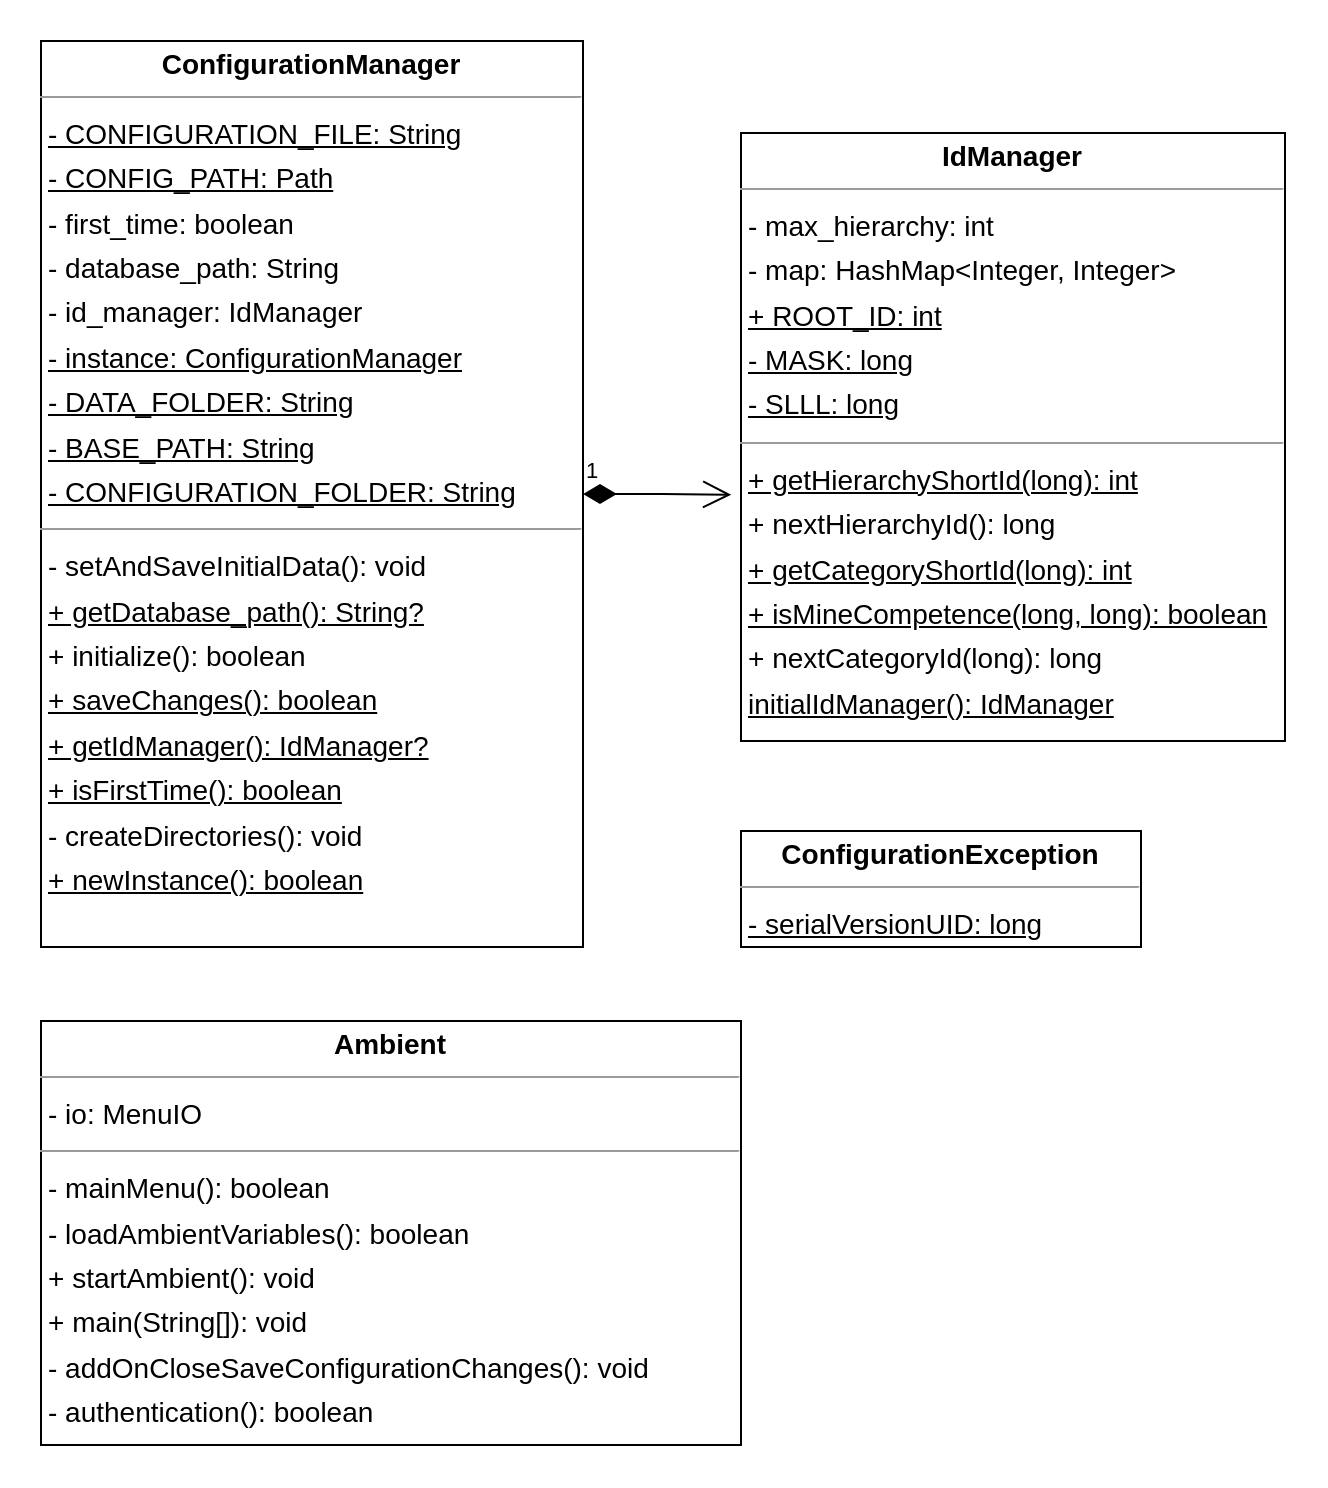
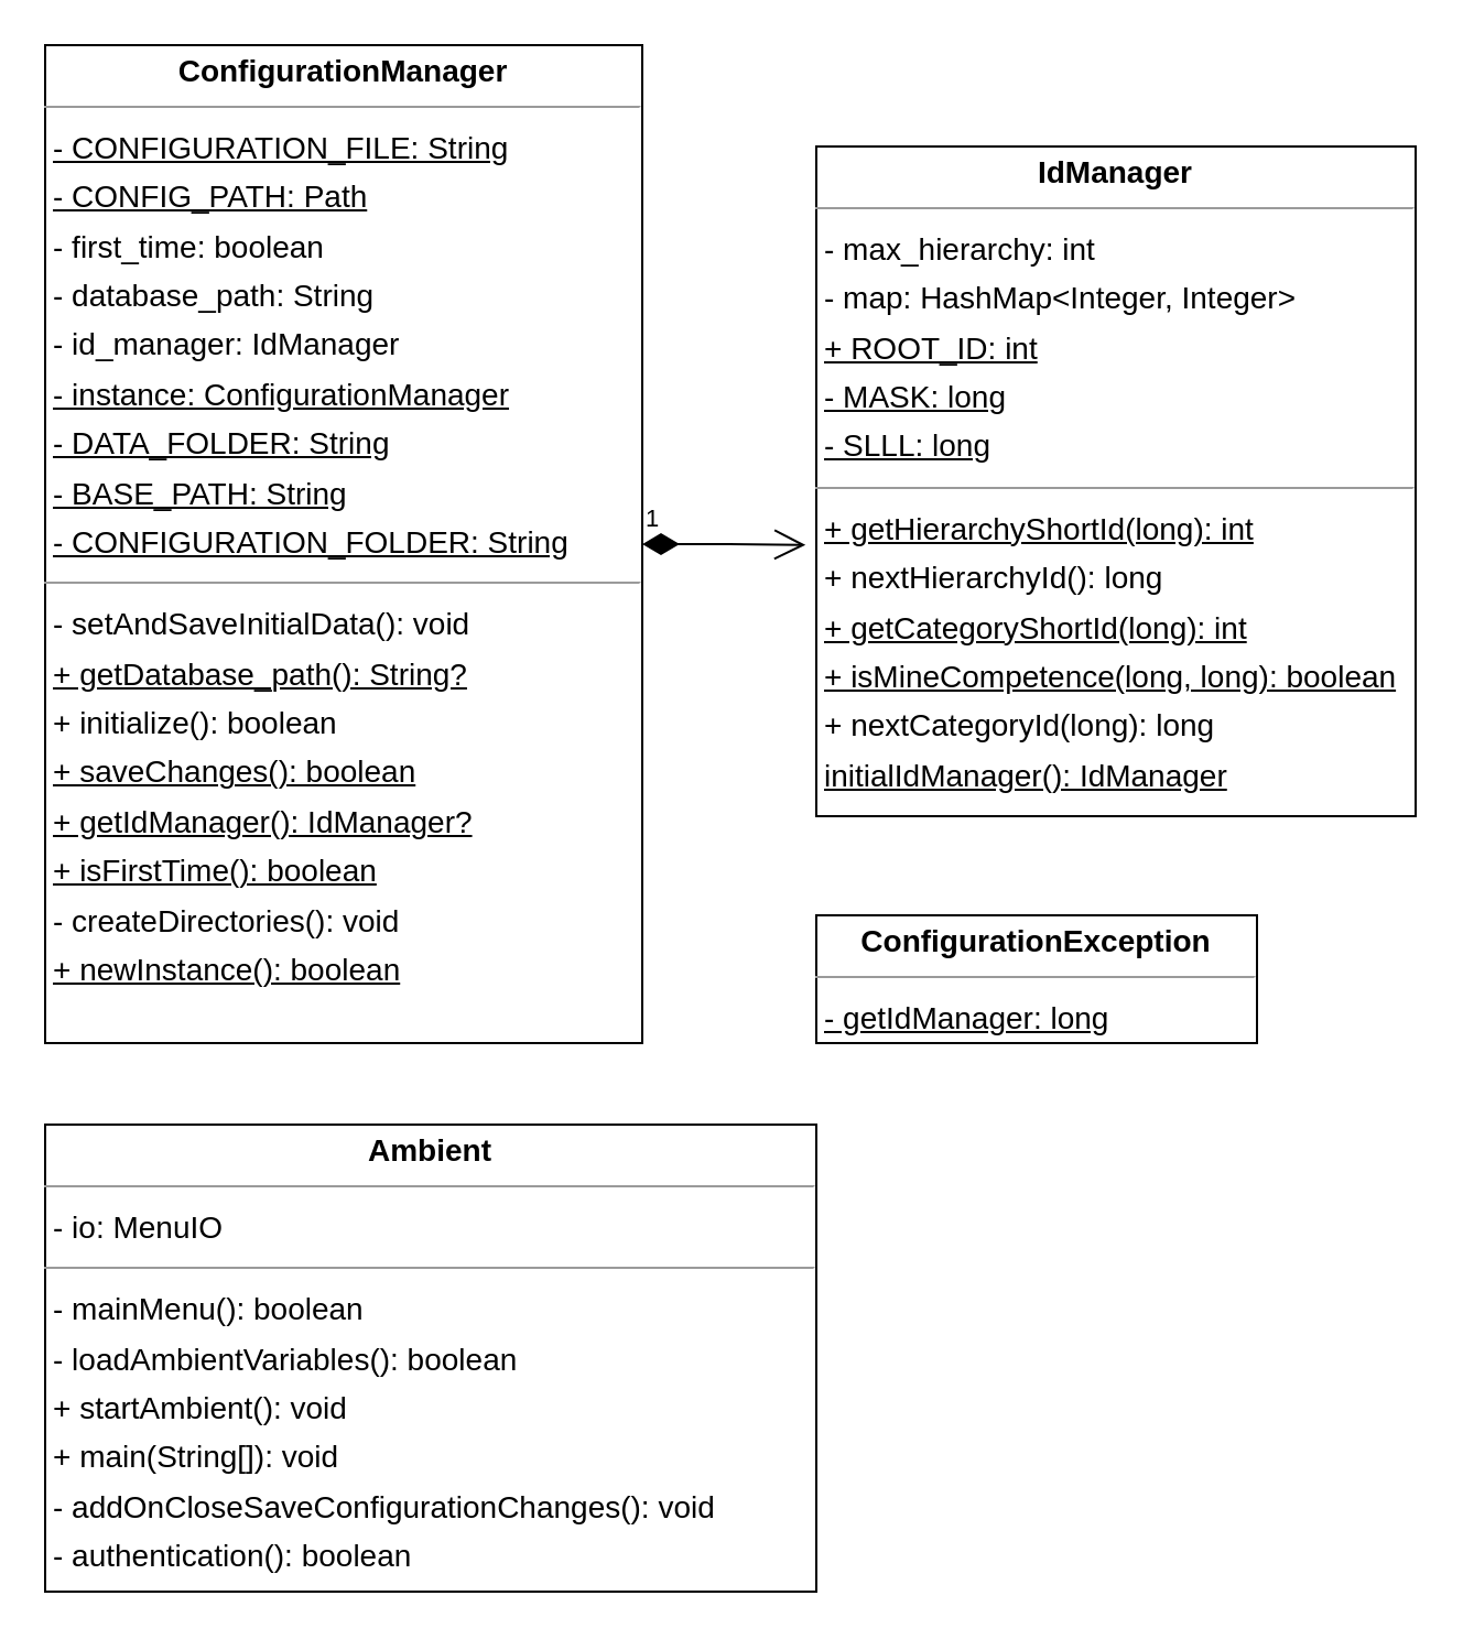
- <mxCell id="3" value="&lt;p style=&quot;margin:0px;margin-top:4px;text-align:center;&quot;&gt;&lt;b&gt;ConfigurationException&lt;/b&gt;&lt;/p&gt;&lt;hr size=&quot;1&quot;&gt;&lt;p style=&quot;margin:0 0 0 4px;line-height:1.6;&quot;&gt;&lt;u&gt;- serialVersionUID: long&lt;/u&gt;&lt;/p&gt;" style="verticalAlign=top;align=left;overflow=fill;fontSize=14;fontFamily=Helvetica;html=1;rounded=0;shadow=0;comic=0;labelBackgroundColor=none;strokeWidth=1;" parent="1" vertex="1"><mxGeometry x="370" y="415" width="200" height="58" as="geometry" /></mxCell>
+ <mxCell id="3" value="&lt;p style=&quot;margin:0px;margin-top:4px;text-align:center;&quot;&gt;&lt;b&gt;ConfigurationException&lt;/b&gt;&lt;/p&gt;&lt;hr size=&quot;1&quot;&gt;&lt;p style=&quot;margin:0 0 0 4px;line-height:1.6;&quot;&gt;&lt;u&gt;- getIdManager: long&lt;/u&gt;&lt;/p&gt;" style="verticalAlign=top;align=left;overflow=fill;fontSize=14;fontFamily=Helvetica;html=1;rounded=0;shadow=0;comic=0;labelBackgroundColor=none;strokeWidth=1;" parent="1" vertex="1"><mxGeometry x="370" y="415" width="200" height="58" as="geometry" /></mxCell>
